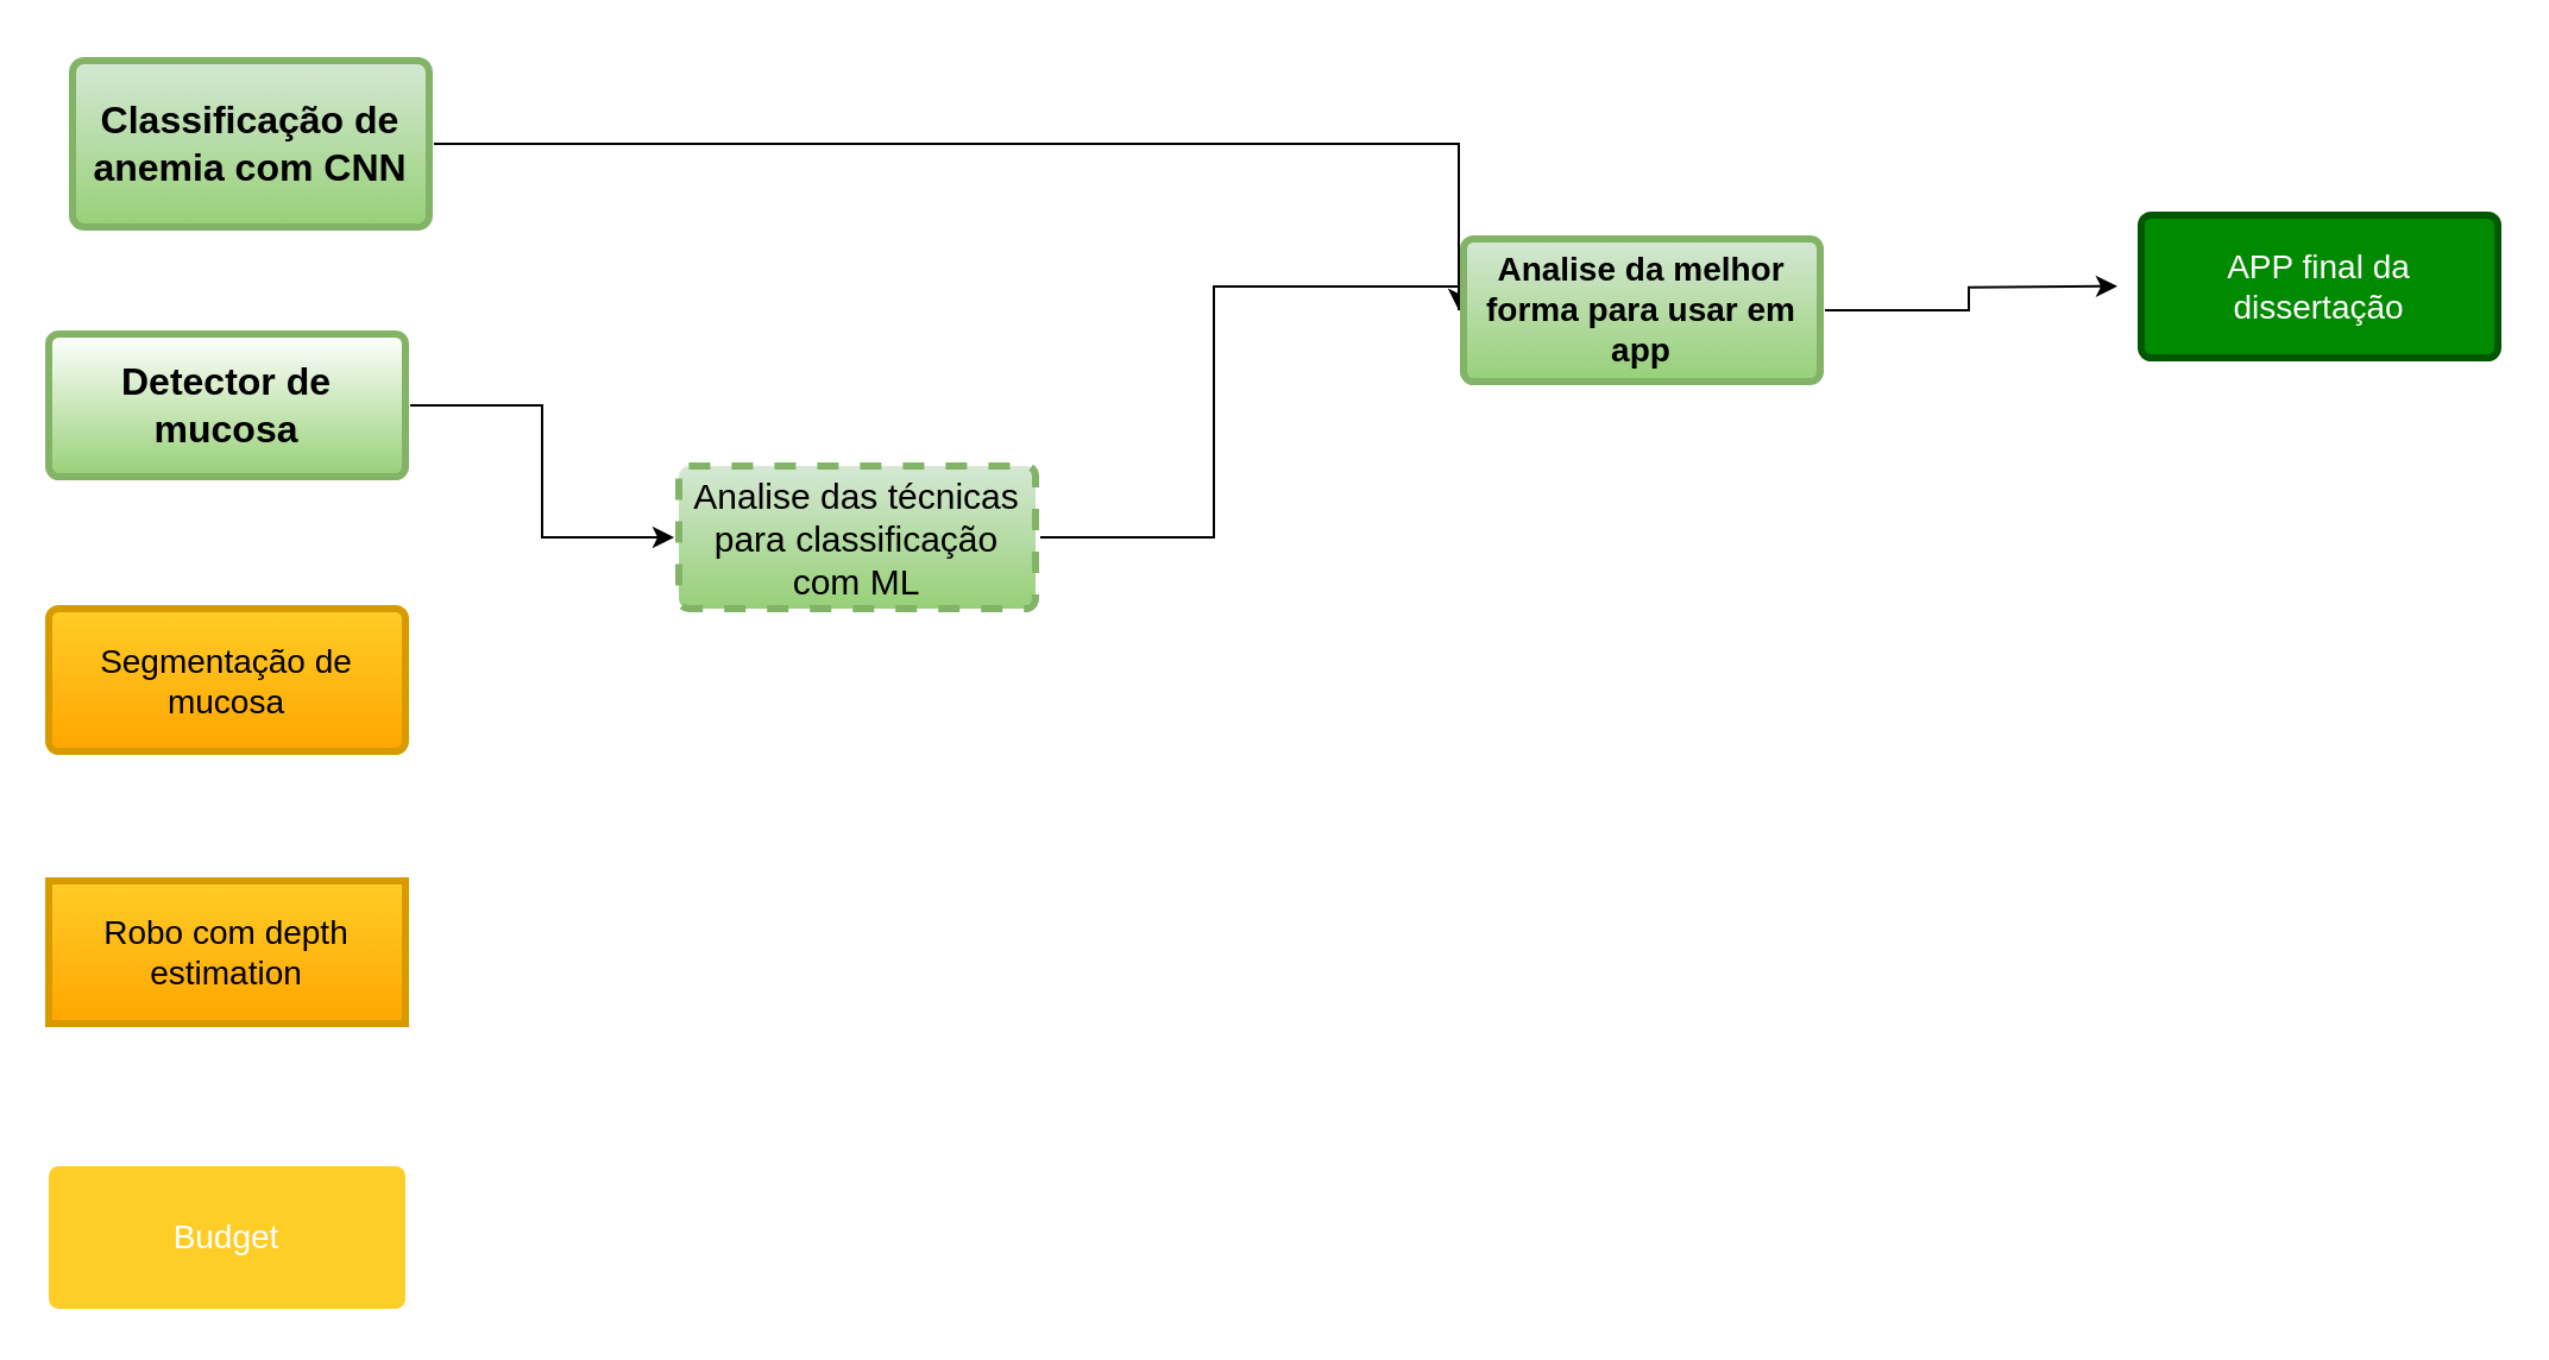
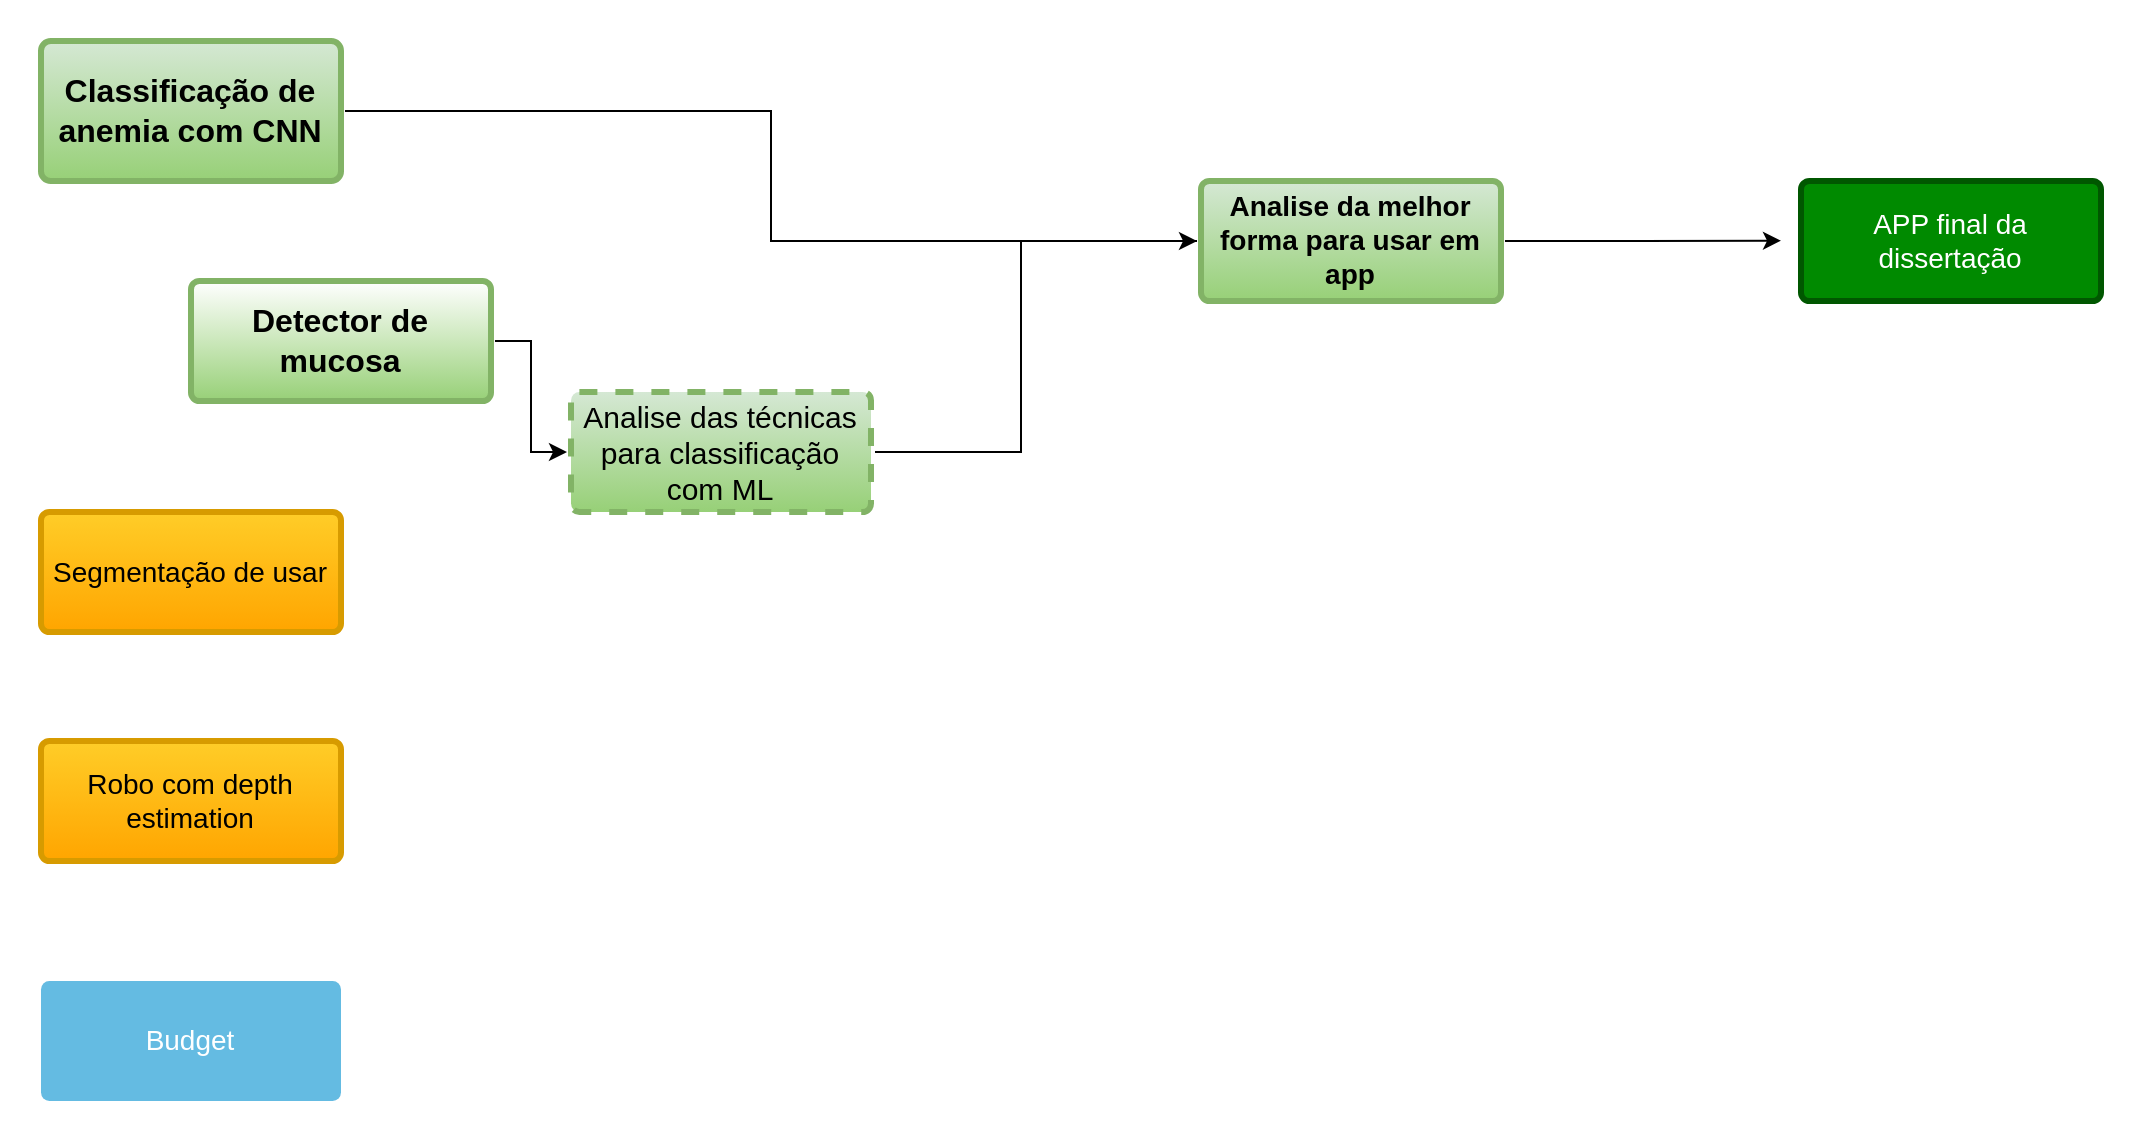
- <mxCell id="3" value="Classificação de anemia com CNN" style="rounded=1;whiteSpace=wrap;html=1;shadow=0;labelBackgroundColor=none;strokeColor=#82b366;strokeWidth=3;fillColor=#d5e8d4;fontFamily=Helvetica;fontSize=16;align=center;fontStyle=1;spacing=5;arcSize=7;perimeterSpacing=2;gradientColor=#97d077;" parent="1" vertex="1"><mxGeometry x="30" y="25" width="150" height="70" as="geometry" /></mxCell>
+ <mxCell id="3" value="Classificação de anemia com CNN" style="rounded=1;whiteSpace=wrap;html=1;shadow=0;labelBackgroundColor=none;strokeColor=#82b366;strokeWidth=3;fillColor=#d5e8d4;fontFamily=Helvetica;fontSize=16;align=center;fontStyle=1;spacing=5;arcSize=7;perimeterSpacing=2;gradientColor=#97d077;" parent="1" vertex="1"><mxGeometry x="20" y="20" width="150" height="70" as="geometry" /></mxCell>
- <mxCell id="10" value="Analise da melhor forma para usar em app" style="rounded=1;whiteSpace=wrap;html=1;shadow=0;labelBackgroundColor=none;strokeColor=#82b366;strokeWidth=3;fillColor=#d5e8d4;fontFamily=Helvetica;fontSize=14;align=center;spacing=5;fontStyle=1;arcSize=7;perimeterSpacing=2;gradientColor=#97d077;" parent="1" vertex="1"><mxGeometry x="615" y="100" width="150" height="60" as="geometry" /></mxCell>
+ <mxCell id="10" value="Analise da melhor forma para usar em app" style="rounded=1;whiteSpace=wrap;html=1;shadow=0;labelBackgroundColor=none;strokeColor=#82b366;strokeWidth=3;fillColor=#d5e8d4;fontFamily=Helvetica;fontSize=14;align=center;spacing=5;fontStyle=1;arcSize=7;perimeterSpacing=2;gradientColor=#97d077;" parent="1" vertex="1"><mxGeometry x="600" y="90" width="150" height="60" as="geometry" /></mxCell>
- <mxCell id="5" value="&lt;font style=&quot;font-size: 16px;&quot;&gt;Detector de mucosa&lt;/font&gt;" style="rounded=1;whiteSpace=wrap;html=1;shadow=0;labelBackgroundColor=none;strokeColor=#82b366;strokeWidth=3;fillColor=default;fontFamily=Helvetica;fontSize=14;align=center;spacing=5;fontStyle=1;arcSize=7;perimeterSpacing=2;gradientColor=#97d077;" parent="1" vertex="1"><mxGeometry x="20" y="140" width="150" height="60" as="geometry" /></mxCell>
+ <mxCell id="5" value="&lt;font style=&quot;font-size: 16px;&quot;&gt;Detector de mucosa&lt;/font&gt;" style="rounded=1;whiteSpace=wrap;html=1;shadow=0;labelBackgroundColor=none;strokeColor=#82b366;strokeWidth=3;fillColor=default;fontFamily=Helvetica;fontSize=14;align=center;spacing=5;fontStyle=1;arcSize=7;perimeterSpacing=2;gradientColor=#97d077;" parent="1" vertex="1"><mxGeometry x="95" y="140" width="150" height="60" as="geometry" /></mxCell>
- <mxCell id="8" value="Segmentação de mucosa" style="rounded=1;whiteSpace=wrap;html=1;shadow=0;labelBackgroundColor=none;strokeColor=#d79b00;strokeWidth=3;fillColor=#ffcd28;fontFamily=Helvetica;fontSize=14;align=center;spacing=5;arcSize=7;perimeterSpacing=2;gradientColor=#ffa500;" parent="1" vertex="1"><mxGeometry x="20" y="255.5" width="150" height="60" as="geometry" /></mxCell>
+ <mxCell id="8" value="Segmentação de usar" style="rounded=1;whiteSpace=wrap;html=1;shadow=0;labelBackgroundColor=none;strokeColor=#d79b00;strokeWidth=3;fillColor=#ffcd28;fontFamily=Helvetica;fontSize=14;align=center;spacing=5;arcSize=7;perimeterSpacing=2;gradientColor=#ffa500;" parent="1" vertex="1"><mxGeometry x="20" y="255.5" width="150" height="60" as="geometry" /></mxCell>
- <mxCell id="6" value="Robo com depth estimation" style="whiteSpace=wrap;html=1;shadow=0;labelBackgroundColor=none;strokeColor=#d79b00;strokeWidth=3;fillColor=#ffcd28;fontFamily=Helvetica;fontSize=14;align=center;spacing=5;arcSize=7;perimeterSpacing=2;gradientColor=#ffa500;rounded=0;" parent="1" vertex="1"><mxGeometry x="20" y="370" width="150" height="60" as="geometry" /></mxCell>
+ <mxCell id="6" value="Robo com depth estimation" style="rounded=1;whiteSpace=wrap;html=1;shadow=0;labelBackgroundColor=none;strokeColor=#d79b00;strokeWidth=3;fillColor=#ffcd28;fontFamily=Helvetica;fontSize=14;align=center;spacing=5;arcSize=7;perimeterSpacing=2;gradientColor=#ffa500;" parent="1" vertex="1"><mxGeometry x="20" y="370" width="150" height="60" as="geometry" /></mxCell>
- <mxCell id="7" value="Budget" style="rounded=1;whiteSpace=wrap;html=1;shadow=0;labelBackgroundColor=none;strokeColor=none;strokeWidth=3;fillColor=#ffcd28;fontFamily=Helvetica;fontSize=14;fontColor=#FFFFFF;align=center;spacing=5;arcSize=7;perimeterSpacing=2;" parent="1" vertex="1"><mxGeometry x="20" y="490" width="150" height="60" as="geometry" /></mxCell>
+ <mxCell id="7" value="Budget" style="rounded=1;whiteSpace=wrap;html=1;shadow=0;labelBackgroundColor=none;strokeColor=none;strokeWidth=3;fillColor=#64bbe2;fontFamily=Helvetica;fontSize=14;fontColor=#FFFFFF;align=center;spacing=5;arcSize=7;perimeterSpacing=2;" parent="1" vertex="1"><mxGeometry x="20" y="490" width="150" height="60" as="geometry" /></mxCell>
